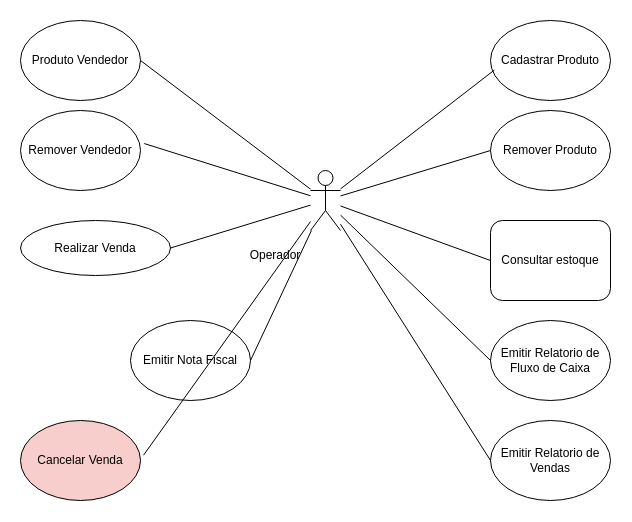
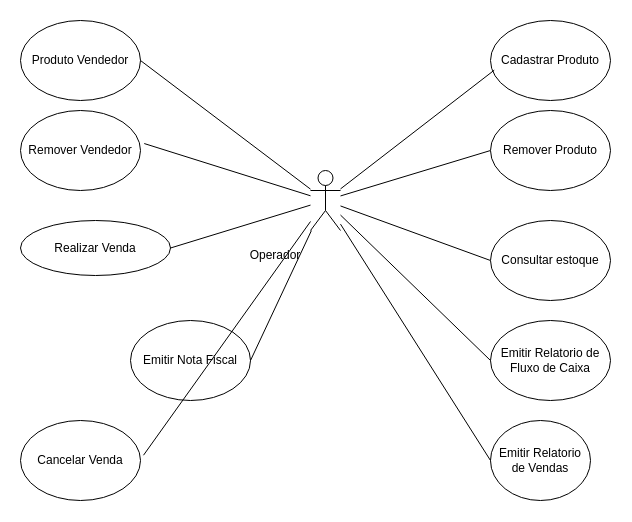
- <mxCell id="7" value="Consultar estoque" style="whiteSpace=wrap;html=1;rounded=1;" vertex="1" parent="1"><mxGeometry x="490" y="220" width="120" height="80" as="geometry" /></mxCell>
+ <mxCell id="7" value="Consultar estoque" style="ellipse;whiteSpace=wrap;html=1;" vertex="1" parent="1"><mxGeometry x="490" y="220" width="120" height="80" as="geometry" /></mxCell>
- <mxCell id="11" value="Cancelar Venda" style="ellipse;whiteSpace=wrap;html=1;fillColor=#f8cecc;" vertex="1" parent="1"><mxGeometry x="20" y="420" width="120" height="80" as="geometry" /></mxCell>
+ <mxCell id="11" value="Cancelar Venda" style="ellipse;whiteSpace=wrap;html=1;" vertex="1" parent="1"><mxGeometry x="20" y="420" width="120" height="80" as="geometry" /></mxCell>
- <mxCell id="14" value="Emitir Relatorio de Vendas" style="ellipse;whiteSpace=wrap;html=1;" vertex="1" parent="1"><mxGeometry x="490" y="420" width="120" height="80" as="geometry" /></mxCell>
+ <mxCell id="14" value="Emitir Relatorio de Vendas" style="ellipse;whiteSpace=wrap;html=1;" vertex="1" parent="1"><mxGeometry x="490" y="420" width="100" height="80" as="geometry" /></mxCell>
